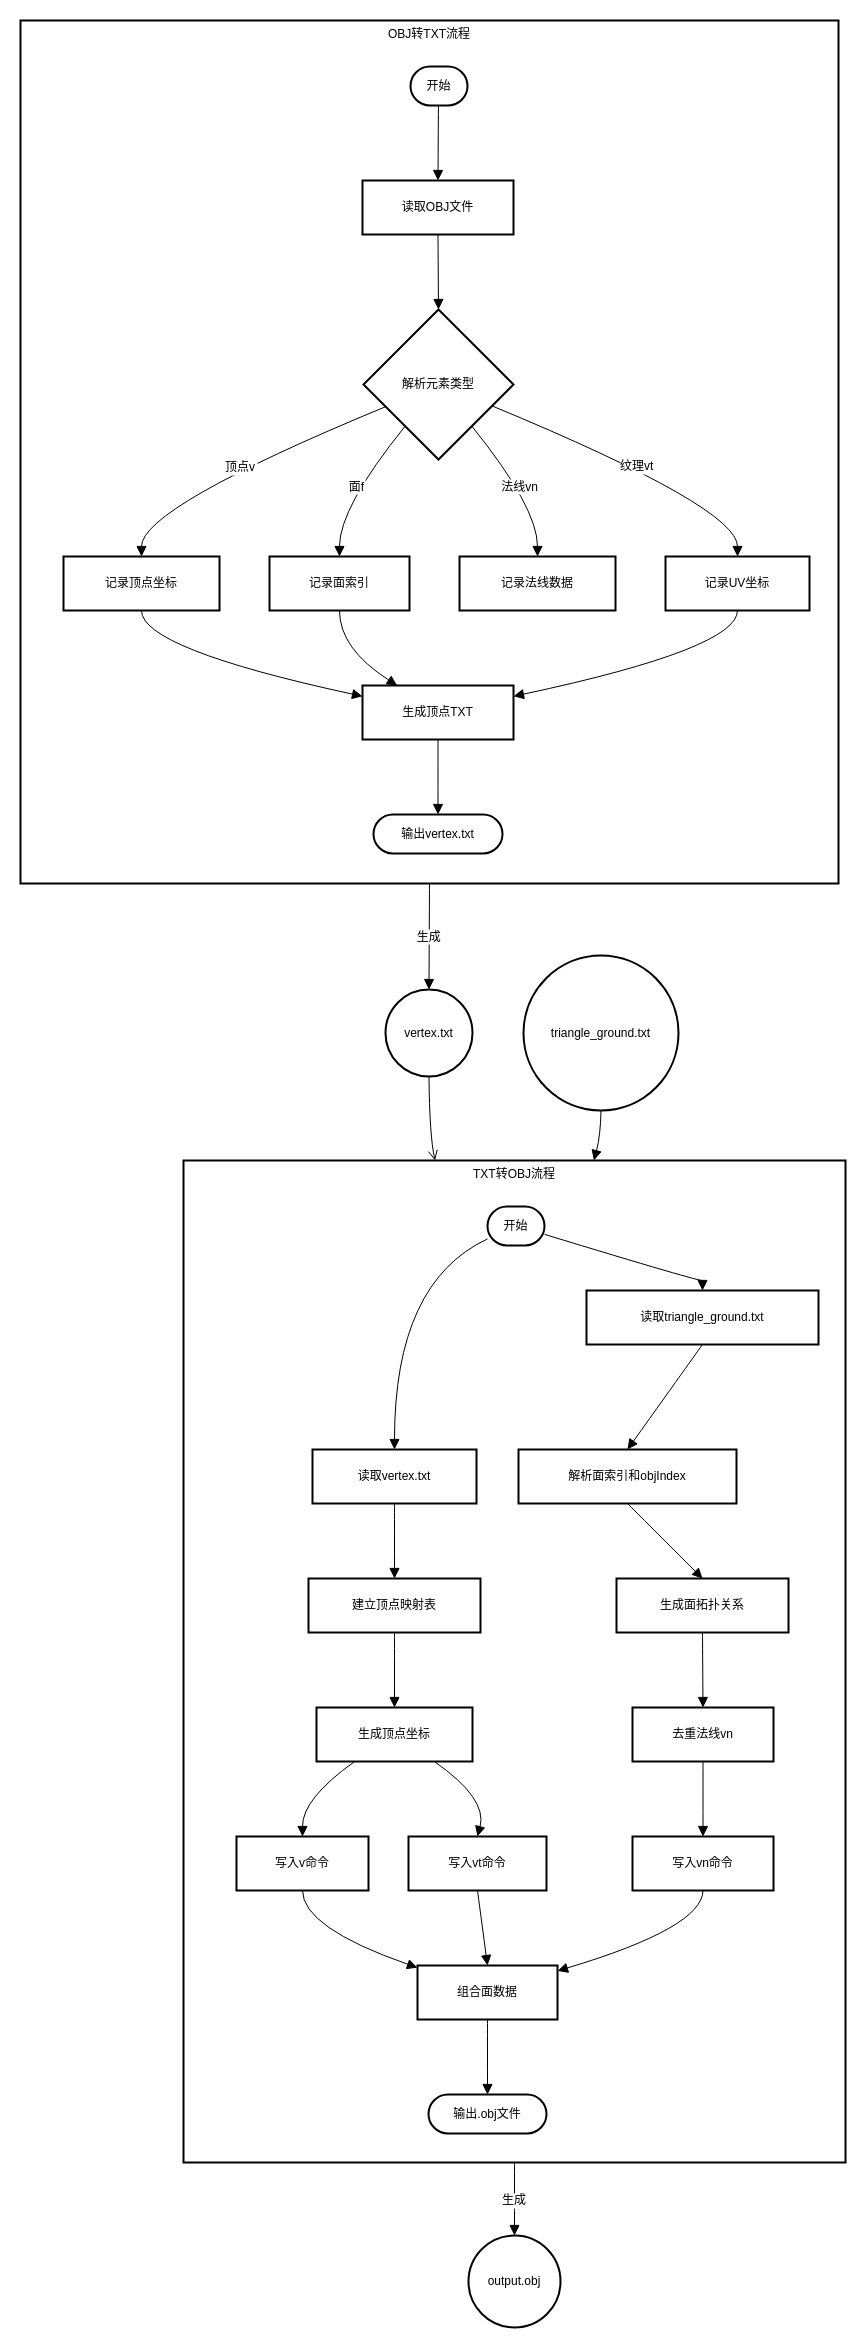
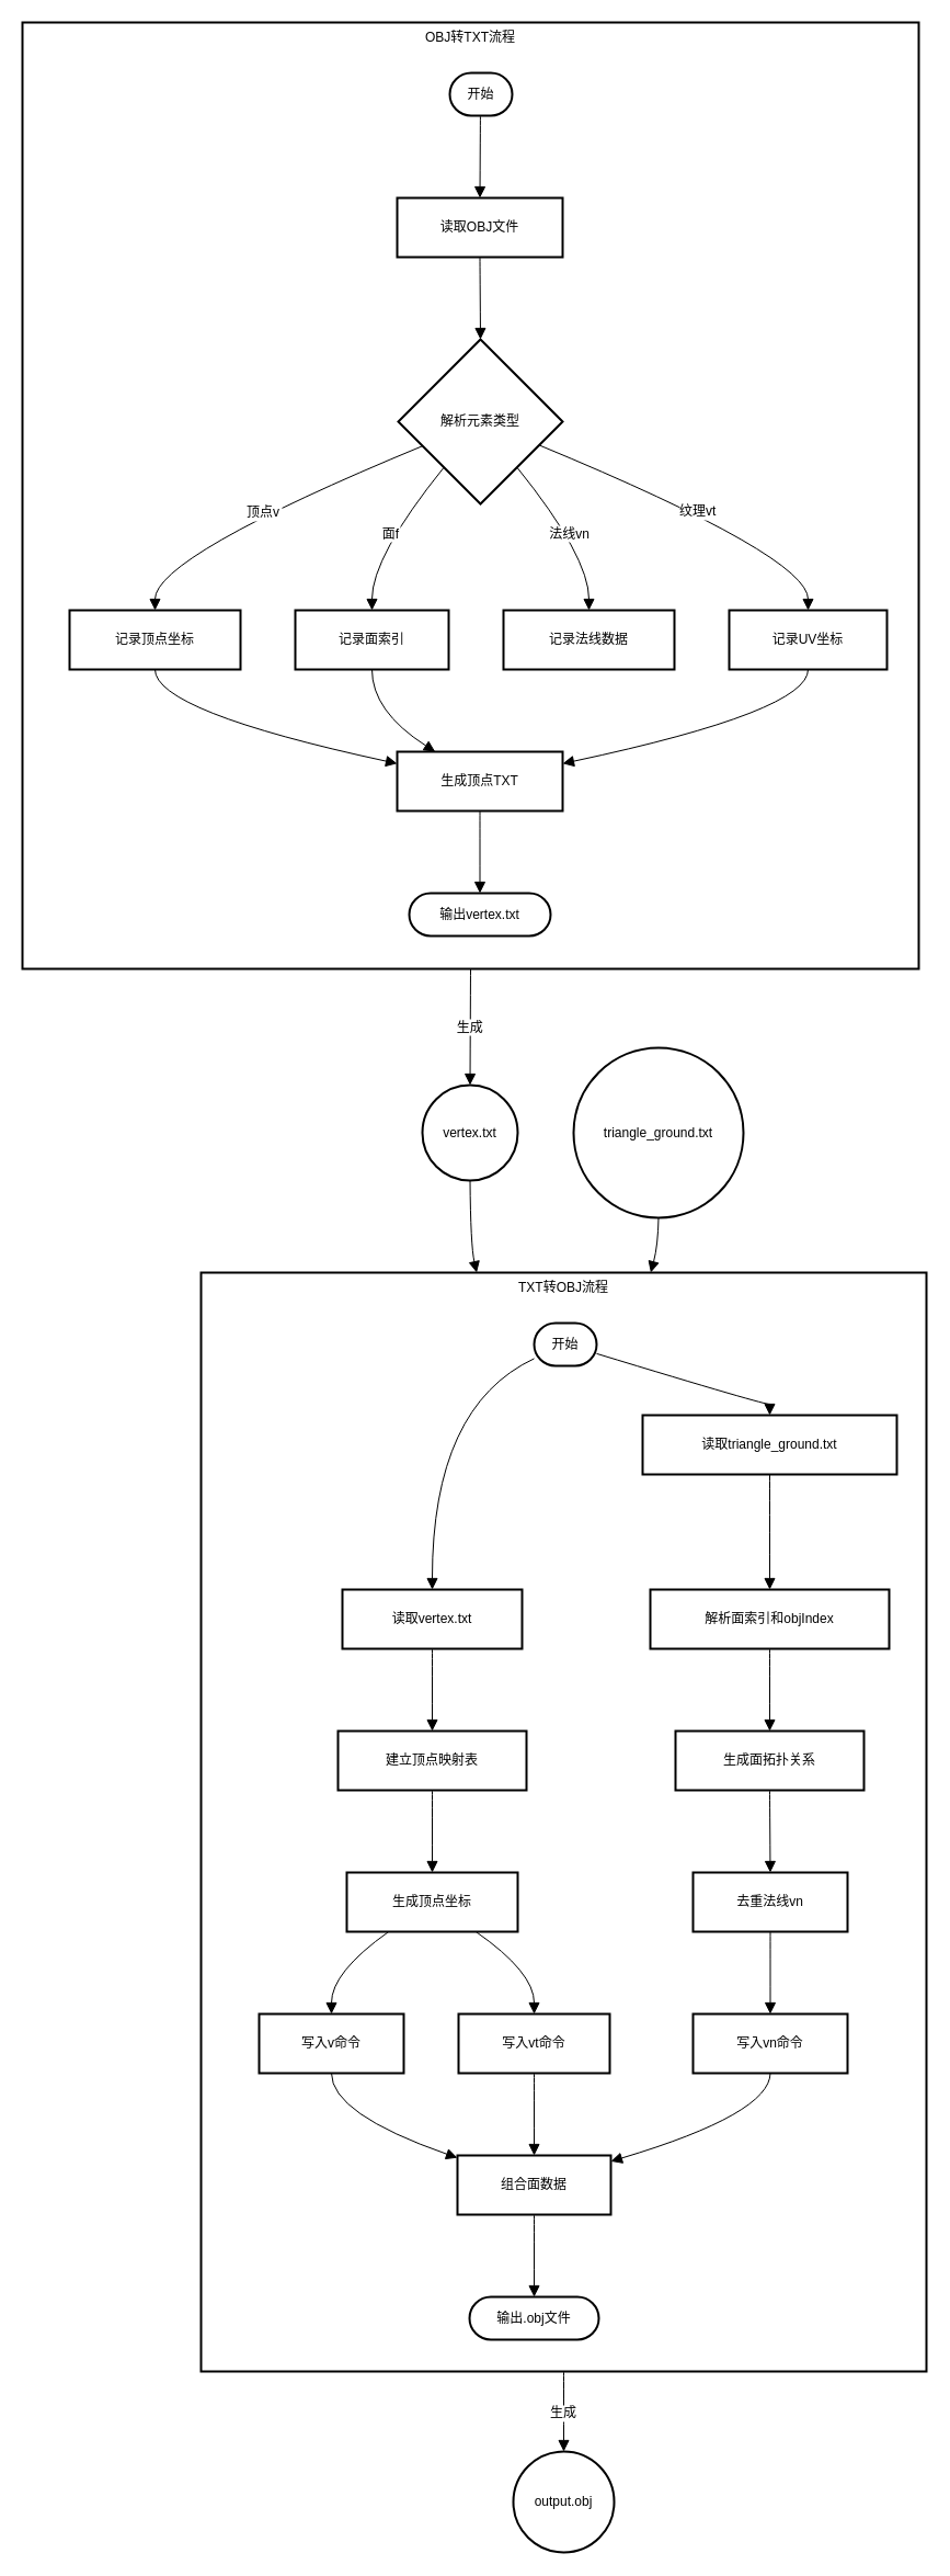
- <mxCell id="54" value="" style="curved=1;startArrow=none;endArrow=open;exitX=0.5;exitY=1.01;entryX=0.38;entryY=0;rounded=0;fontSize=12;startSize=8;endSize=8;" edge="1" parent="1" source="50" target="2"><mxGeometry relative="1" as="geometry"><Array as="points"><mxPoint x="429" y="1135" /></Array></mxGeometry></mxCell>
+ <mxCell id="54" value="" style="curved=1;startArrow=none;endArrow=block;exitX=0.5;exitY=1.01;entryX=0.38;entryY=0;rounded=0;fontSize=12;startSize=8;endSize=8;" edge="1" parent="1" source="50" target="2"><mxGeometry relative="1" as="geometry"><Array as="points"><mxPoint x="429" y="1135" /></Array></mxGeometry></mxCell>
- <mxCell id="7" value="解析面索引和objIndex" style="whiteSpace=wrap;strokeWidth=2;" vertex="1" parent="2"><mxGeometry x="335" y="289" width="218" height="54" as="geometry" /></mxCell>
+ <mxCell id="7" value="解析面索引和objIndex" style="whiteSpace=wrap;strokeWidth=2;" vertex="1" parent="2"><mxGeometry x="410" y="289" width="218" height="54" as="geometry" /></mxCell>
- <mxCell id="11" value="写入vt命令" style="whiteSpace=wrap;strokeWidth=2;" vertex="1" parent="2"><mxGeometry x="225" y="676" width="138" height="54" as="geometry" /></mxCell>
+ <mxCell id="11" value="写入vt命令" style="whiteSpace=wrap;strokeWidth=2;" vertex="1" parent="2"><mxGeometry x="235" y="676" width="138" height="54" as="geometry" /></mxCell>
